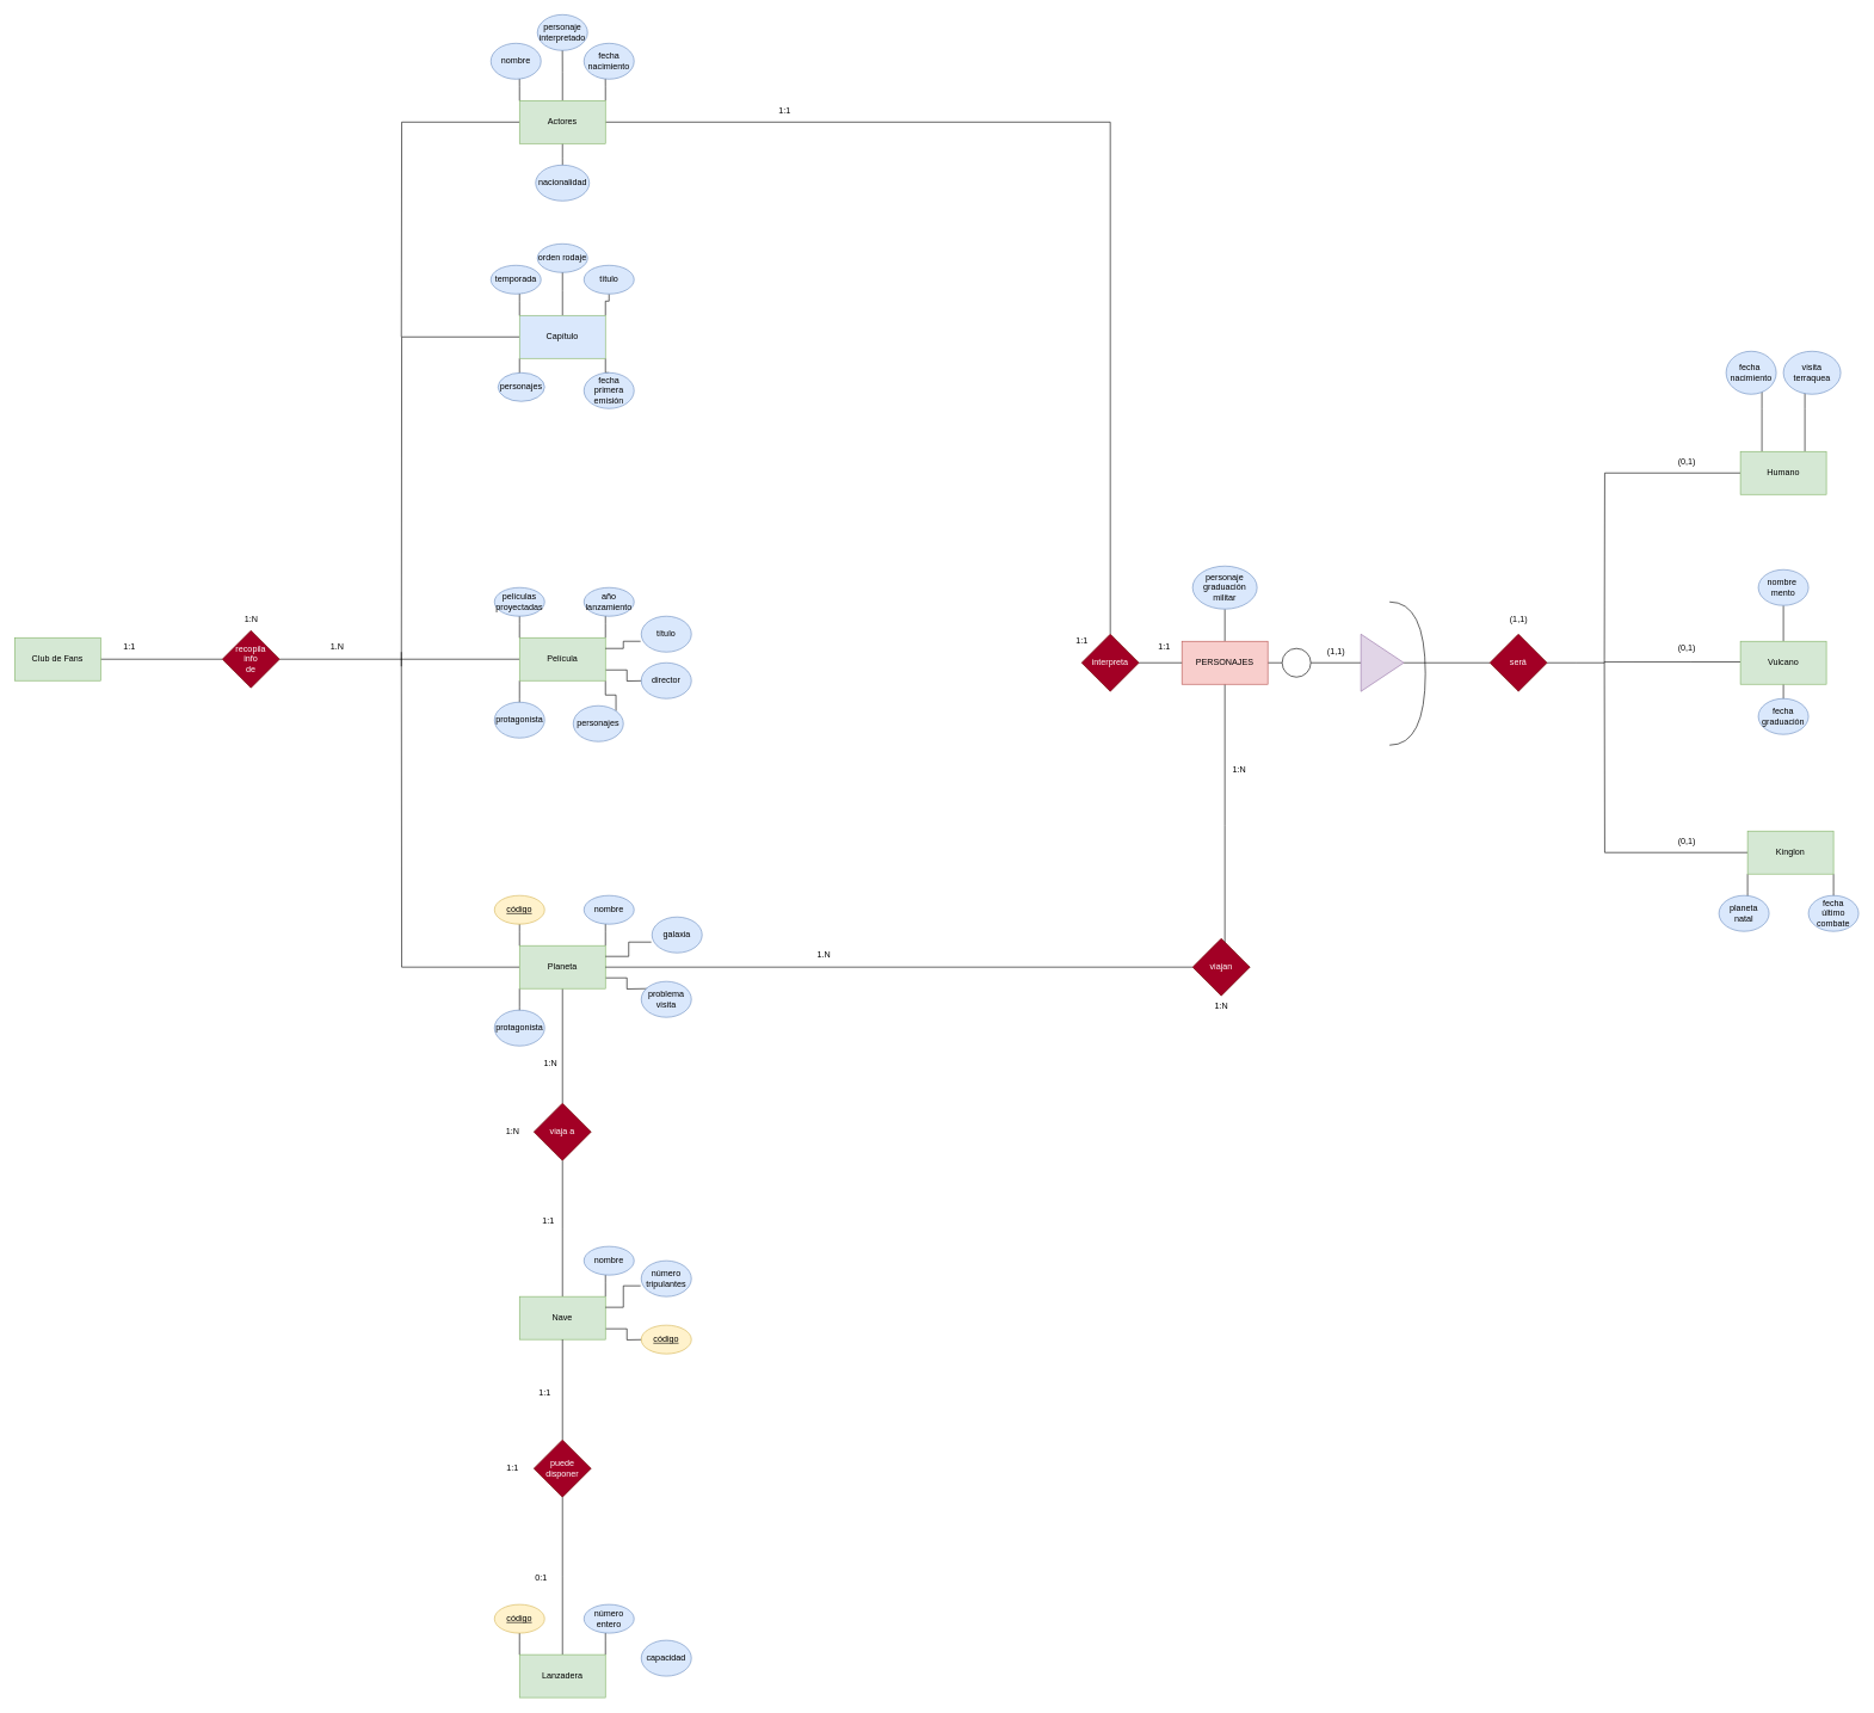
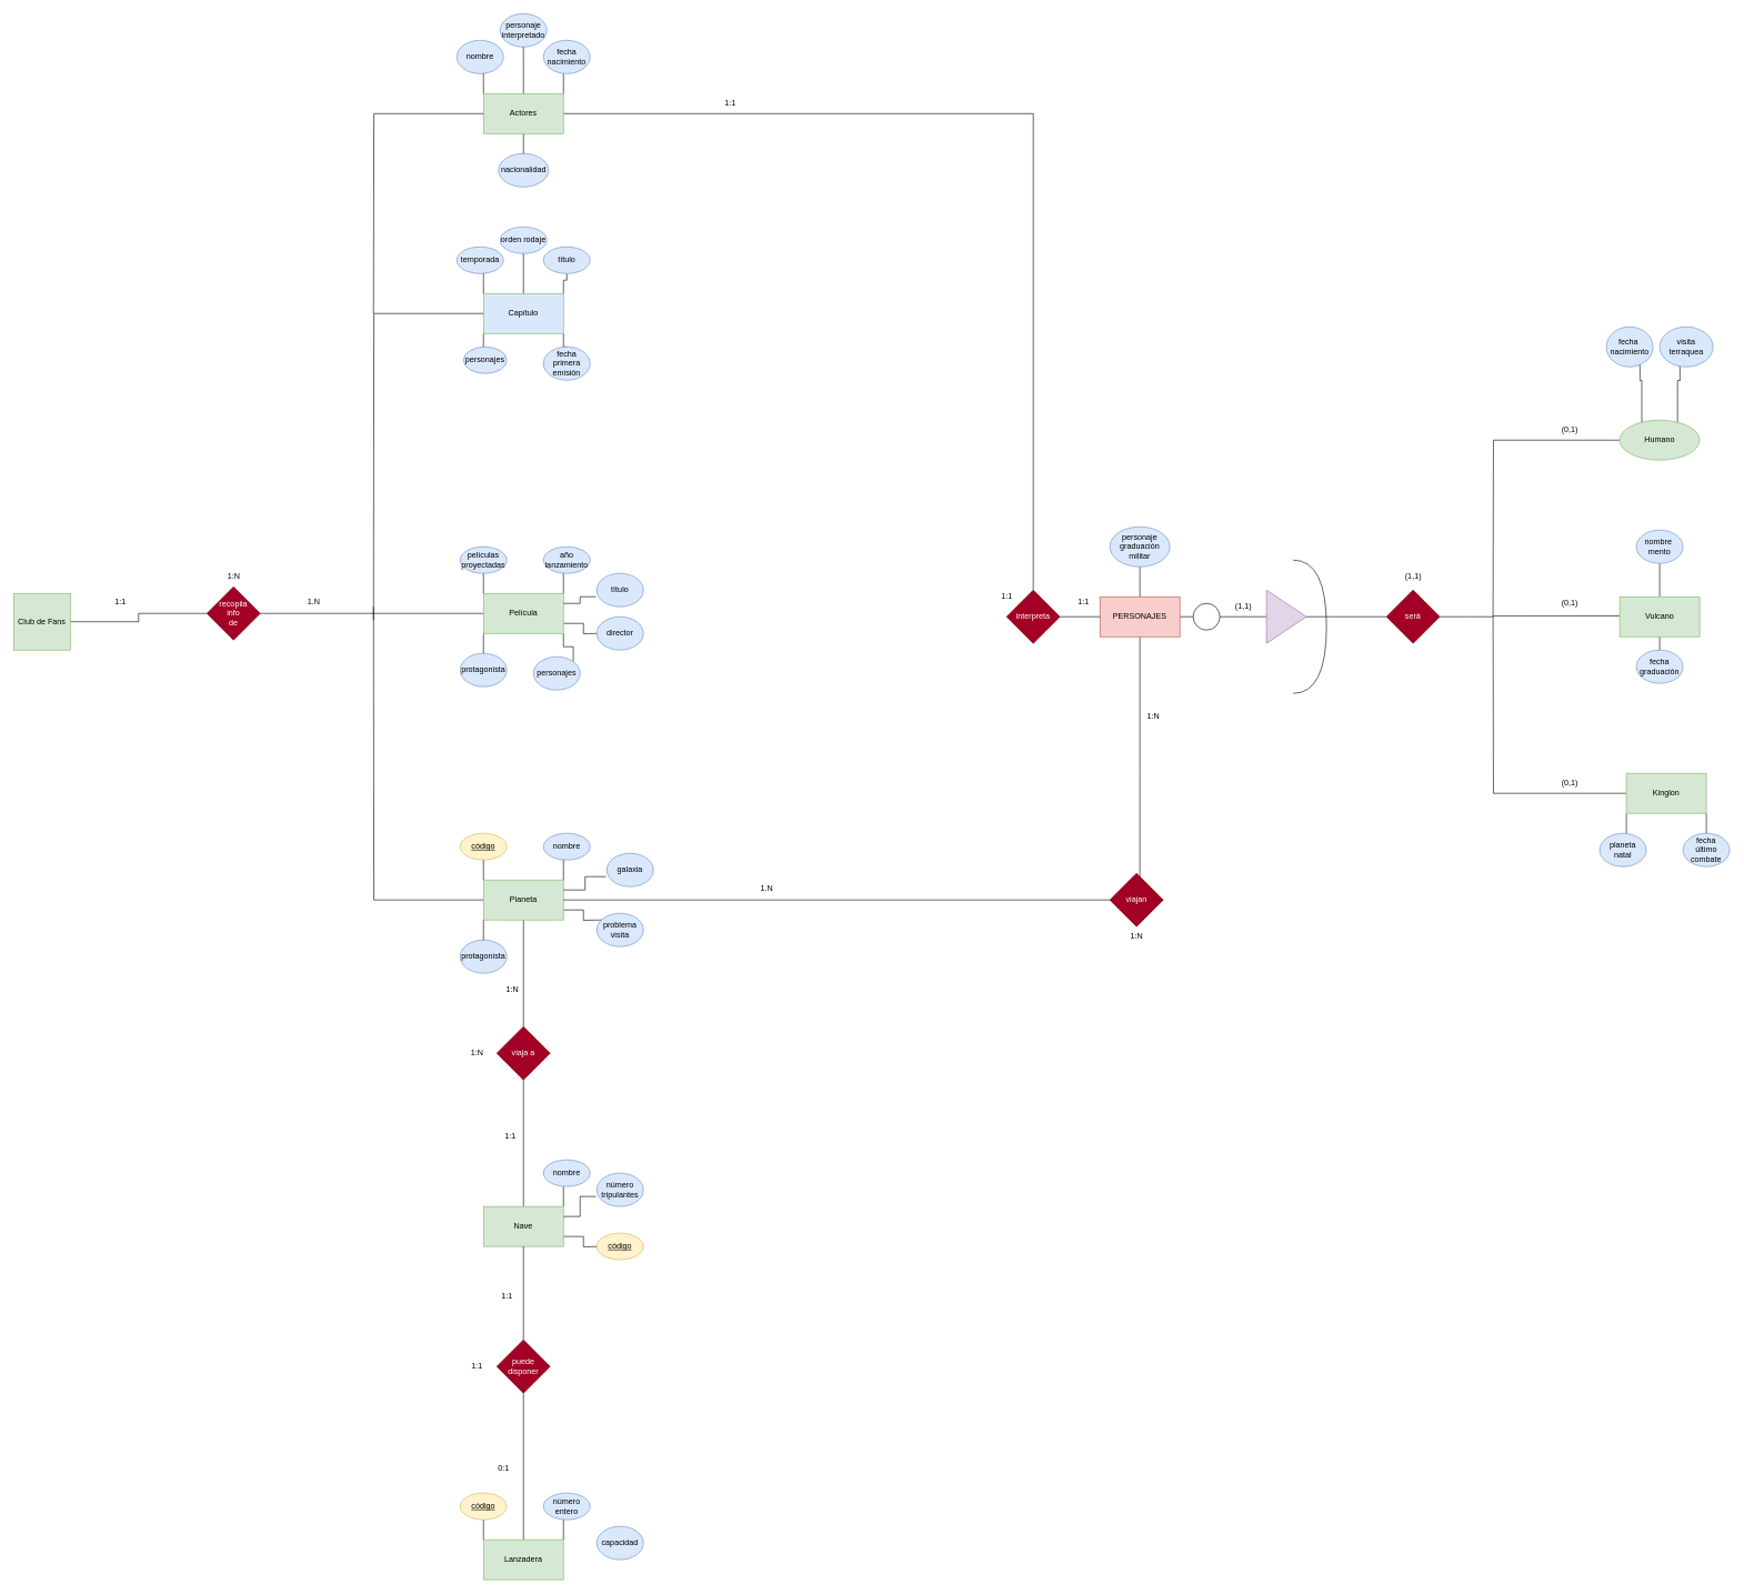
- <mxCell id="7" value="Humano" style="whiteSpace=wrap;html=1;fillColor=#d5e8d4;strokeColor=#82b366;" vertex="1" parent="1"><mxGeometry x="2430" y="630" width="120" height="60" as="geometry" /></mxCell>
+ <mxCell id="7" value="Humano" style="ellipse;whiteSpace=wrap;html=1;fillColor=#d5e8d4;strokeColor=#82b366;" vertex="1" parent="1"><mxGeometry x="2430" y="630" width="120" height="60" as="geometry" /></mxCell>
- <mxCell id="3" value="Club de Fans" style="whiteSpace=wrap;html=1;fillColor=#d5e8d4;strokeColor=#82b366;" vertex="1" parent="1"><mxGeometry x="20" y="890" width="120" height="60" as="geometry" /></mxCell>
+ <mxCell id="3" value="Club de Fans" style="whiteSpace=wrap;html=1;fillColor=#d5e8d4;strokeColor=#82b366;" vertex="1" parent="1"><mxGeometry x="20" y="890" width="85" height="85" as="geometry" /></mxCell>
